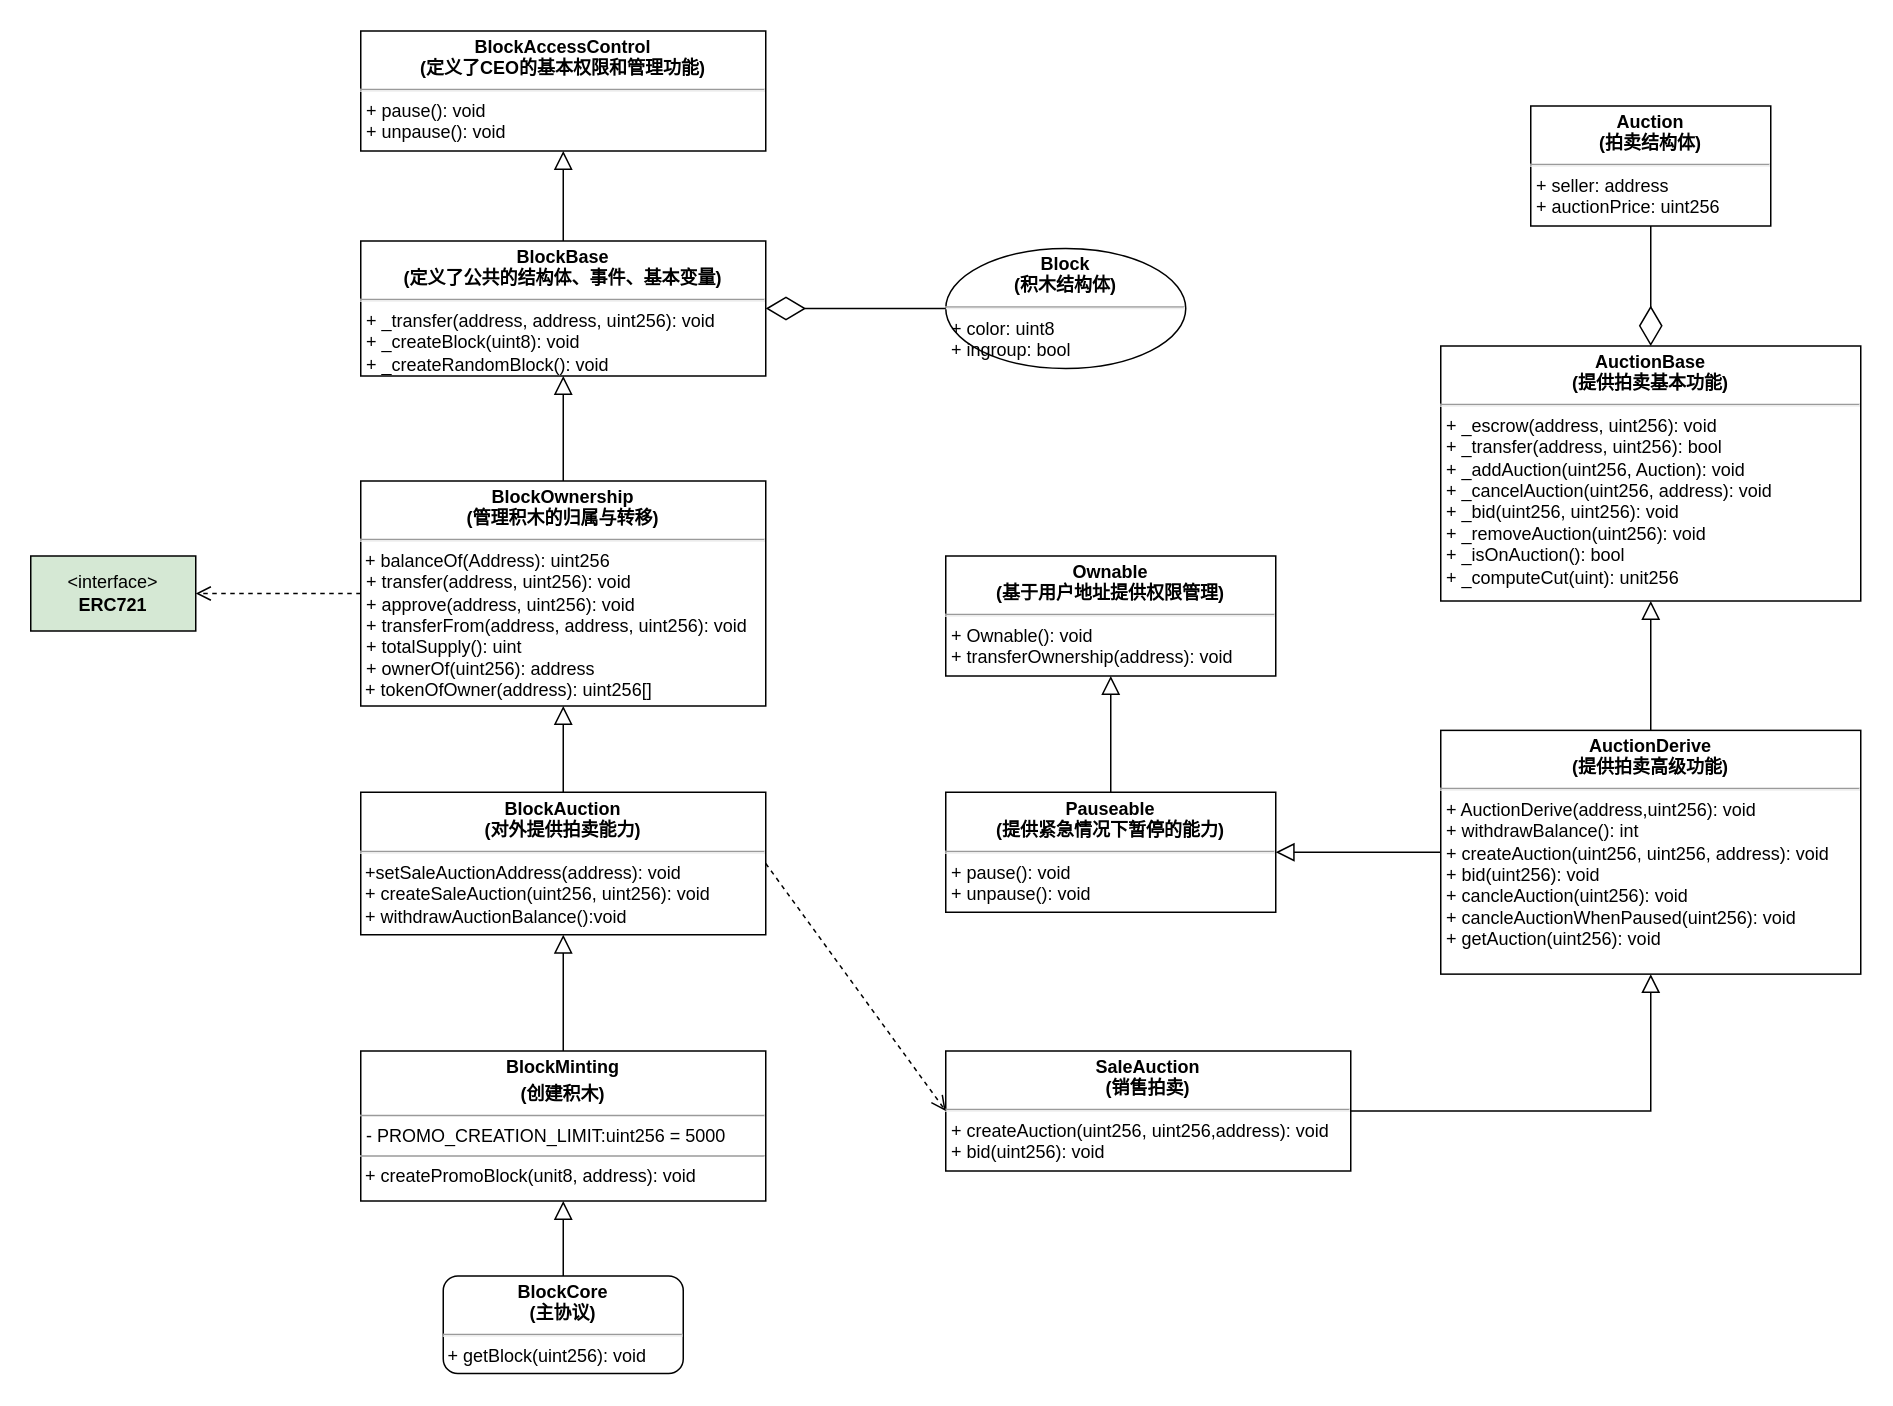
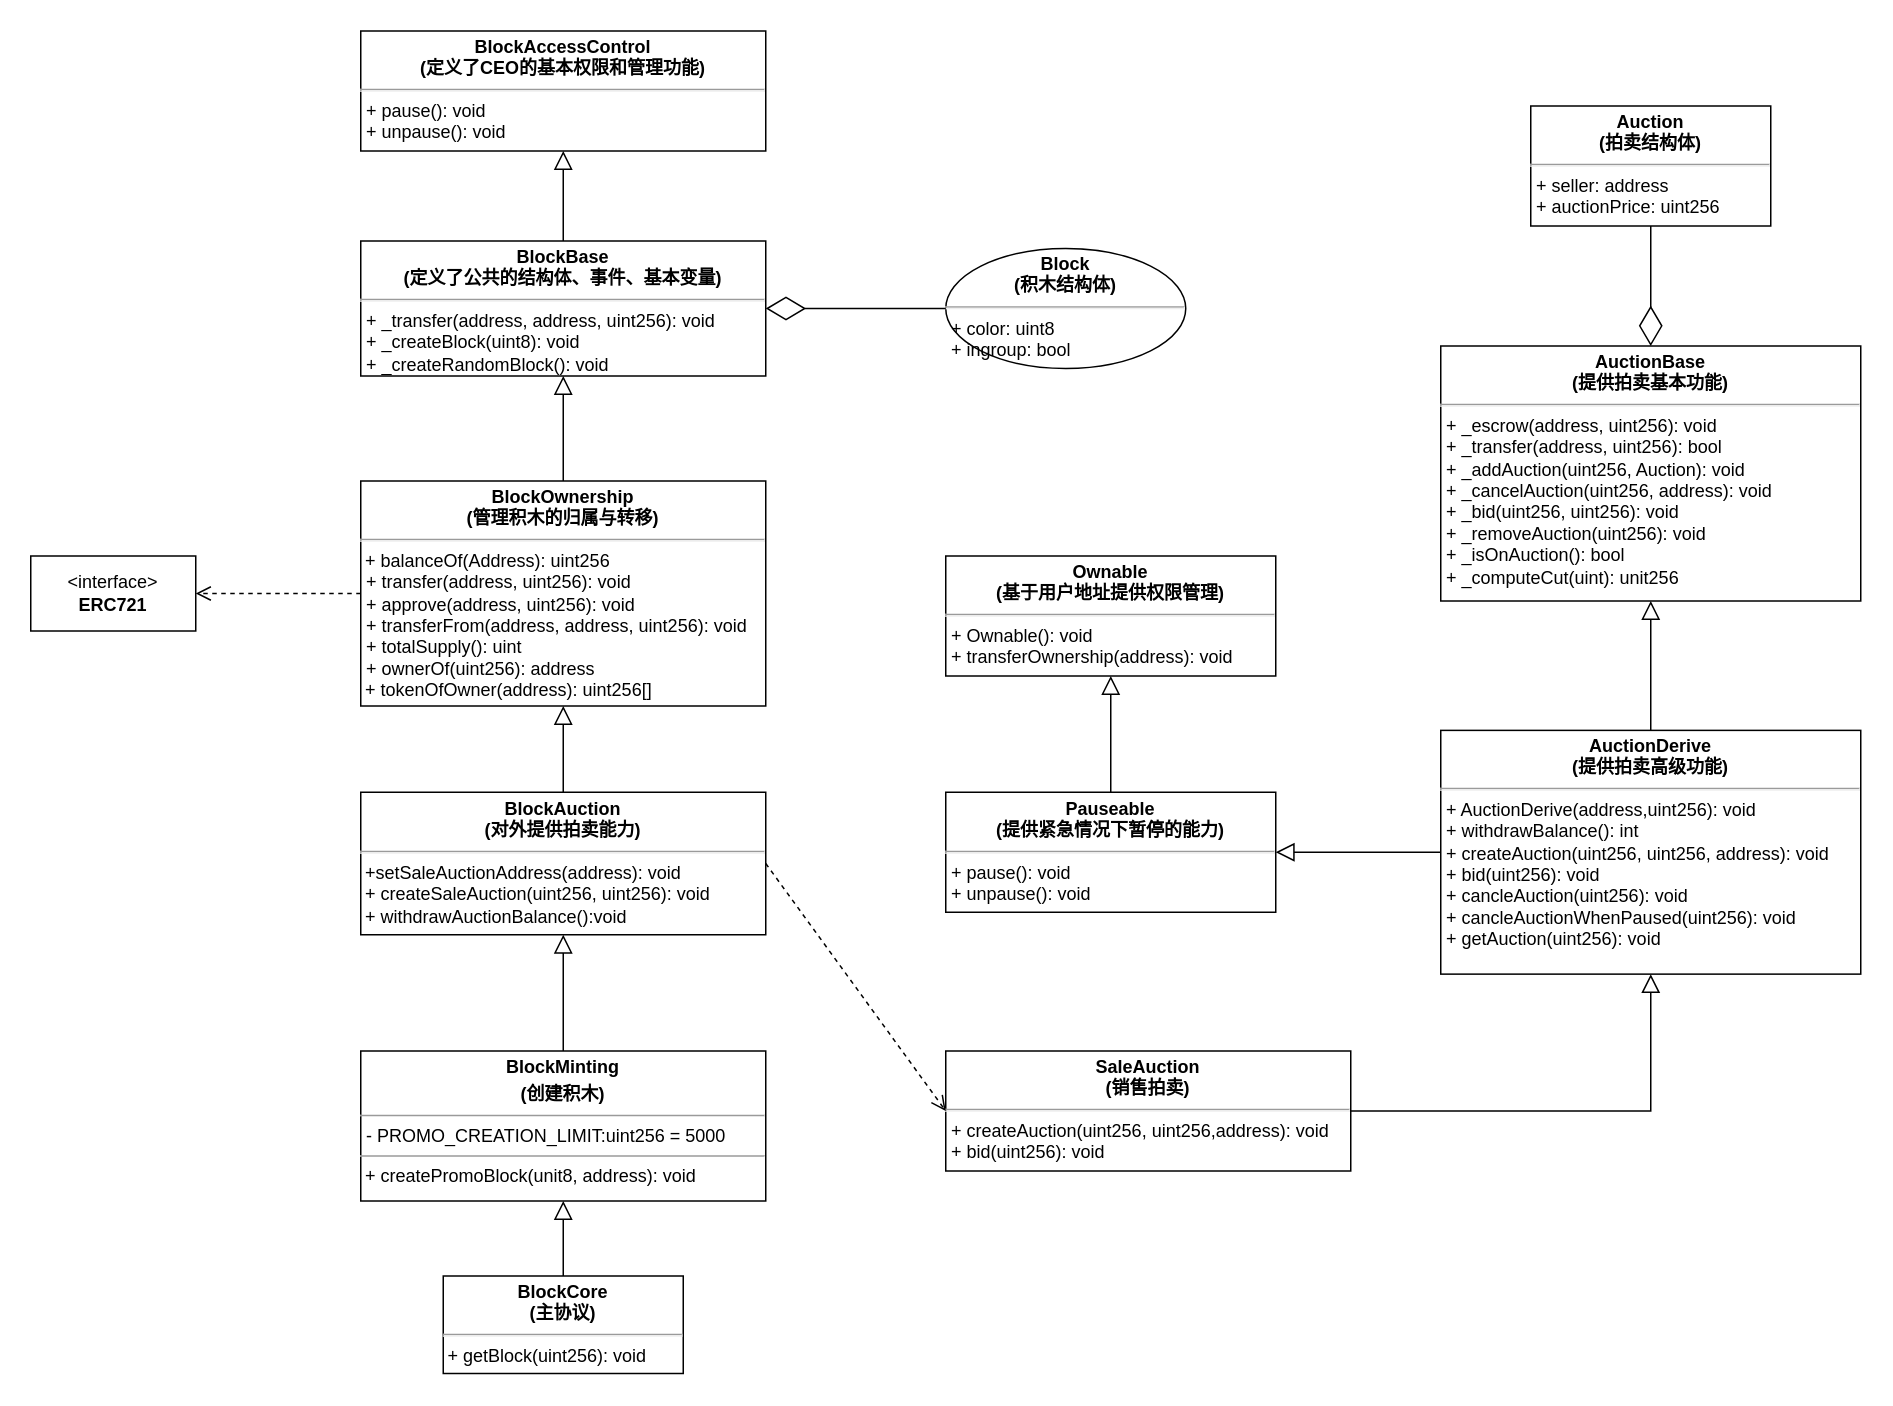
- <mxCell id="11" value="&amp;lt;interface&amp;gt;&lt;br&gt;&lt;b&gt;ERC721&lt;/b&gt;" style="html=1;whiteSpace=wrap;fillColor=#d5e8d4;" vertex="1" parent="1"><mxGeometry x="20" y="370" width="110" height="50" as="geometry" /></mxCell>
+ <mxCell id="11" value="&amp;lt;interface&amp;gt;&lt;br&gt;&lt;b&gt;ERC721&lt;/b&gt;" style="html=1;whiteSpace=wrap;" vertex="1" parent="1"><mxGeometry x="20" y="370" width="110" height="50" as="geometry" /></mxCell>
- <mxCell id="6" value="&lt;p style=&quot;margin:0px;margin-top:4px;text-align:center;&quot;&gt;&lt;b&gt;BlockCore&lt;/b&gt;&lt;/p&gt;&lt;div align=&quot;center&quot;&gt;&lt;b&gt;(主协议)&lt;/b&gt;&lt;/div&gt;&lt;p style=&quot;margin:0px;margin-top:4px;text-align:center;text-decoration:underline;&quot;&gt;&lt;/p&gt;&lt;hr&gt;&amp;nbsp;+ getBlock(uint256): void&lt;br&gt;&lt;p style=&quot;margin:0px;margin-left:8px;&quot;&gt;&lt;/p&gt;" style="verticalAlign=top;align=left;overflow=fill;fontSize=12;fontFamily=Helvetica;html=1;whiteSpace=wrap;rounded=1;" vertex="1" parent="1"><mxGeometry x="295" y="850" width="160" height="65" as="geometry" /></mxCell>
+ <mxCell id="6" value="&lt;p style=&quot;margin:0px;margin-top:4px;text-align:center;&quot;&gt;&lt;b&gt;BlockCore&lt;/b&gt;&lt;/p&gt;&lt;div align=&quot;center&quot;&gt;&lt;b&gt;(主协议)&lt;/b&gt;&lt;/div&gt;&lt;p style=&quot;margin:0px;margin-top:4px;text-align:center;text-decoration:underline;&quot;&gt;&lt;/p&gt;&lt;hr&gt;&amp;nbsp;+ getBlock(uint256): void&lt;br&gt;&lt;p style=&quot;margin:0px;margin-left:8px;&quot;&gt;&lt;/p&gt;" style="verticalAlign=top;align=left;overflow=fill;fontSize=12;fontFamily=Helvetica;html=1;whiteSpace=wrap;" vertex="1" parent="1"><mxGeometry x="295" y="850" width="160" height="65" as="geometry" /></mxCell>
